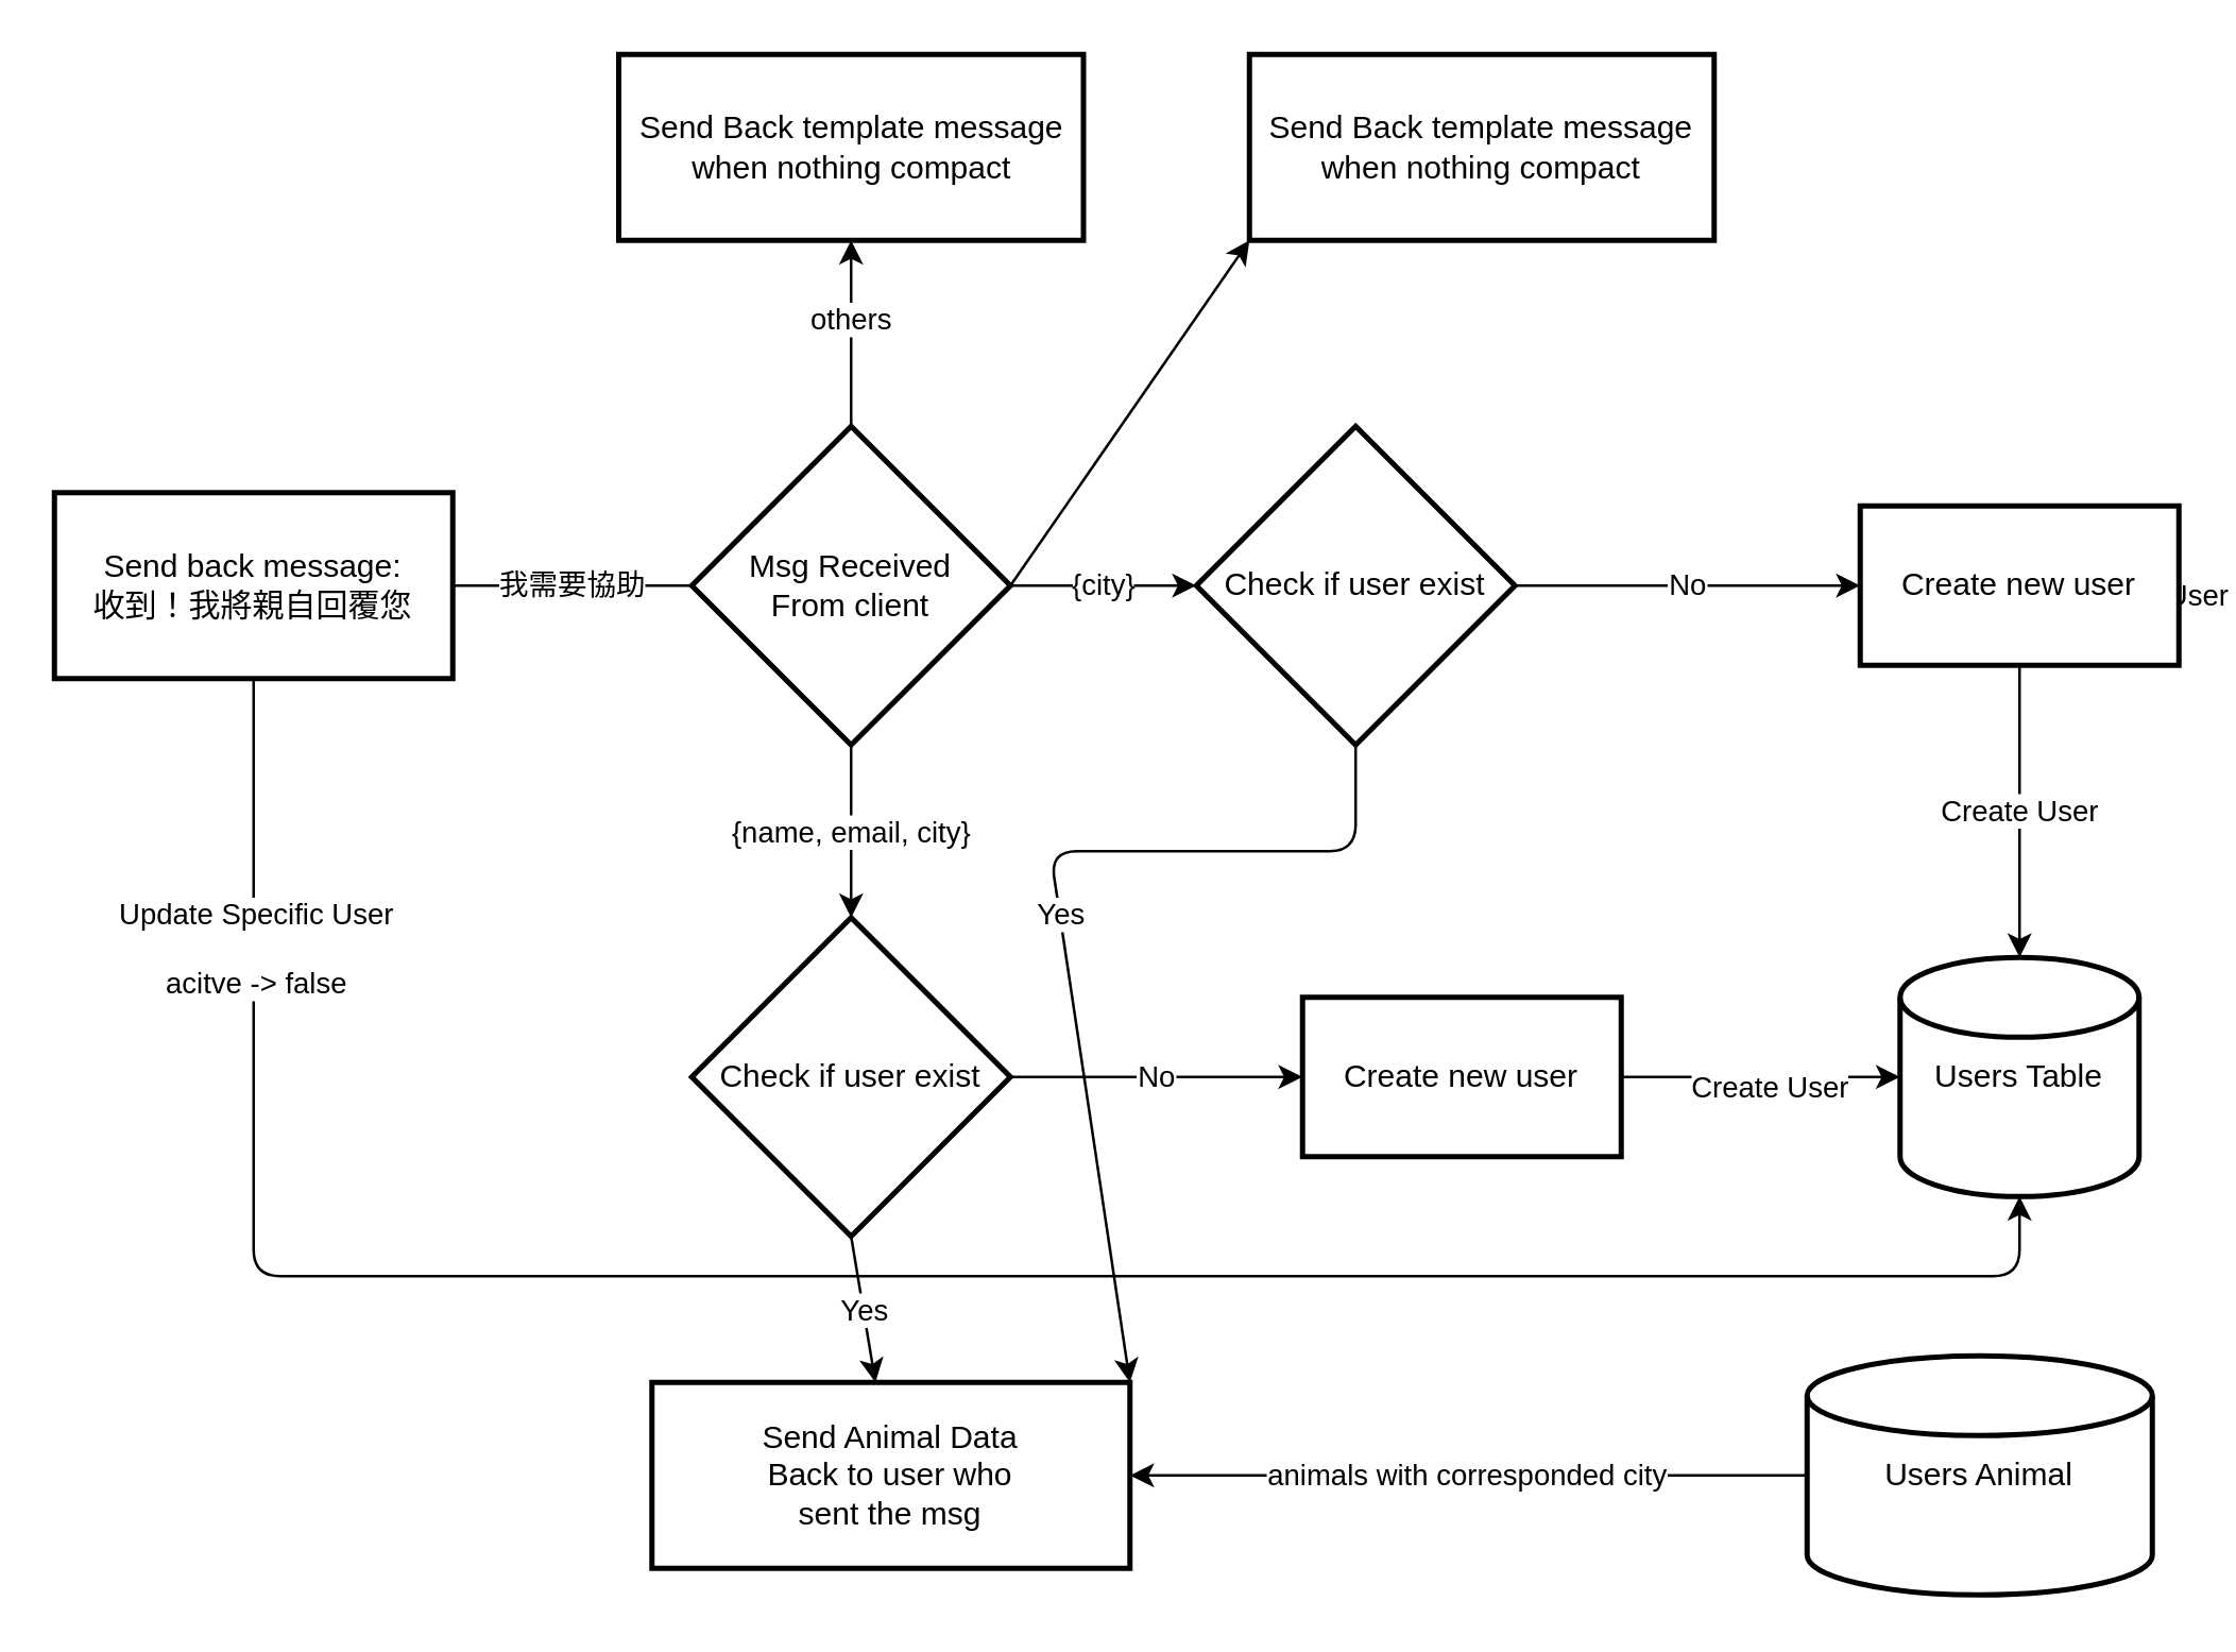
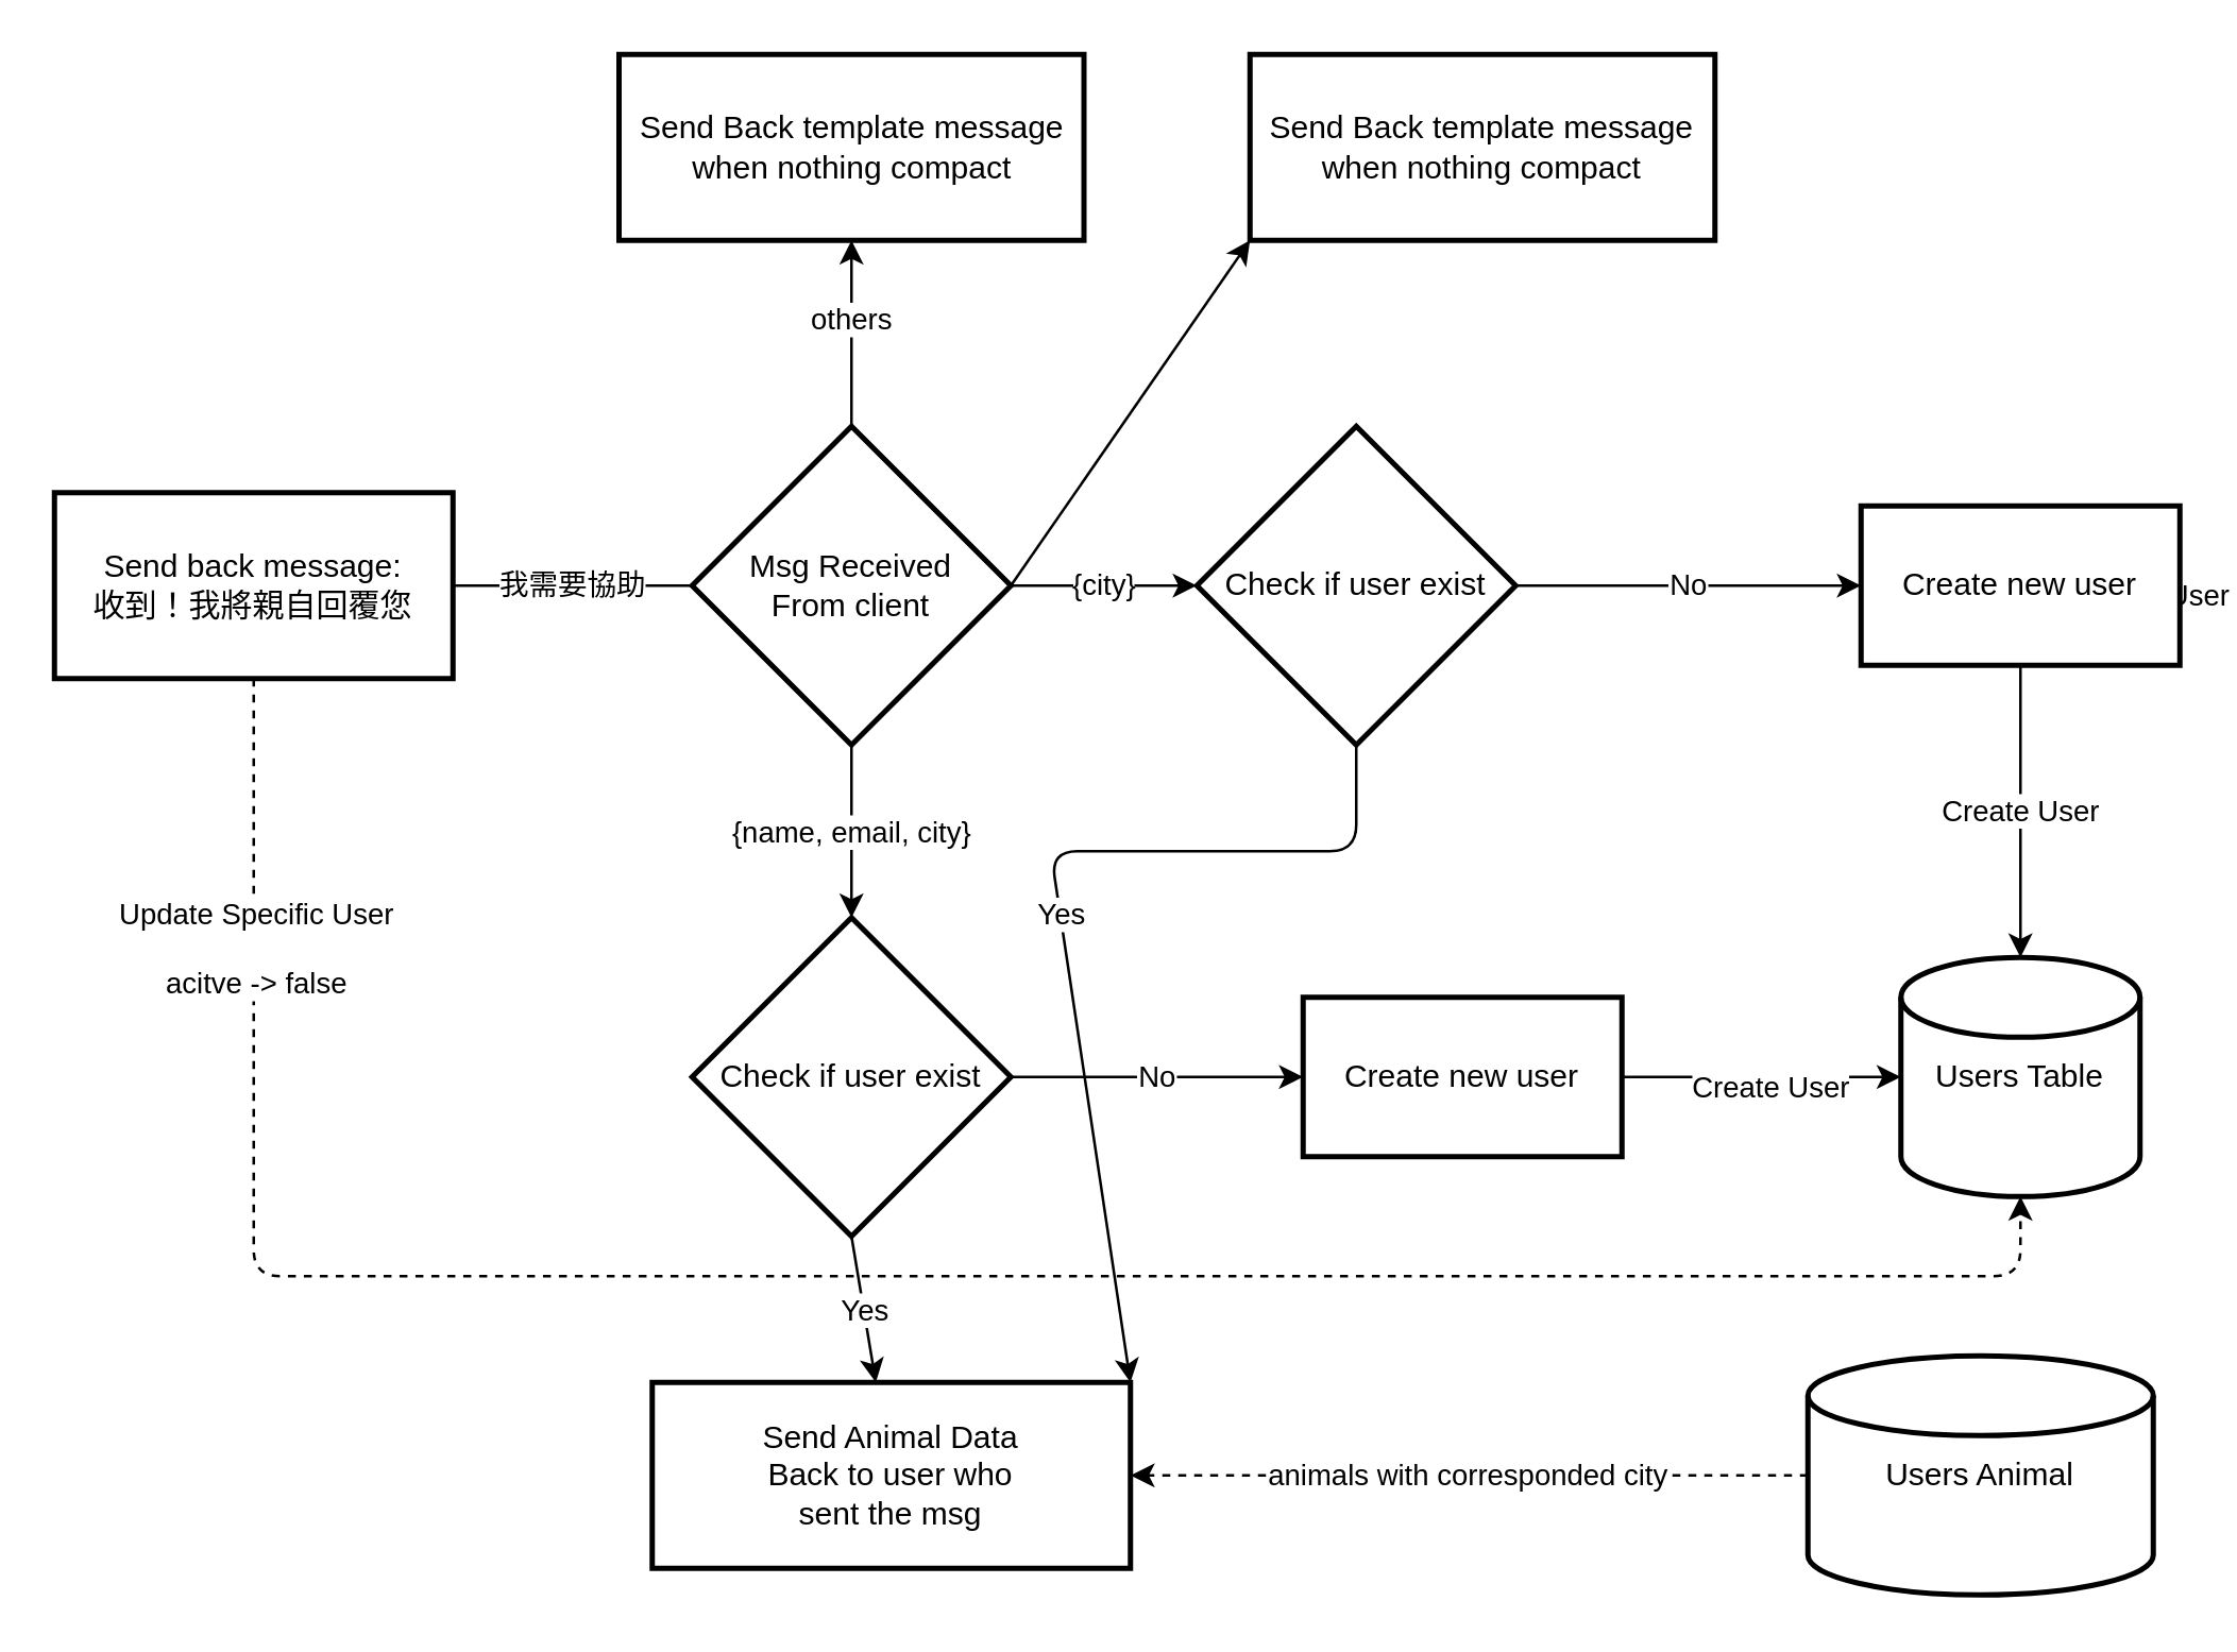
- <mxCell id="24" style="edgeStyle=none;html=1;entryX=0.5;entryY=1;entryDx=0;entryDy=0;entryPerimeter=0;" parent="1" source="26" target="14" edge="1"><mxGeometry relative="1" as="geometry"><mxPoint x="95" y="360" as="targetPoint" /><Array as="points"><mxPoint x="95" y="480" /><mxPoint x="760" y="480" /></Array></mxGeometry></mxCell>
+ <mxCell id="24" style="edgeStyle=none;html=1;entryX=0.5;entryY=1;entryDx=0;entryDy=0;entryPerimeter=0;dashed=1;" parent="1" source="26" target="14" edge="1"><mxGeometry relative="1" as="geometry"><mxPoint x="95" y="360" as="targetPoint" /><Array as="points"><mxPoint x="95" y="480" /><mxPoint x="760" y="480" /></Array></mxGeometry></mxCell>
- <mxCell id="16" value="animals with corresponded city" style="edgeStyle=none;html=1;exitX=0;exitY=0.5;exitDx=0;exitDy=0;exitPerimeter=0;entryX=1;entryY=0.5;entryDx=0;entryDy=0;" parent="1" source="17" target="15" edge="1"><mxGeometry relative="1" as="geometry" /></mxCell>
+ <mxCell id="16" value="animals with corresponded city" style="edgeStyle=none;html=1;exitX=0;exitY=0.5;exitDx=0;exitDy=0;exitPerimeter=0;entryX=1;entryY=0.5;entryDx=0;entryDy=0;dashed=1;" parent="1" source="17" target="15" edge="1"><mxGeometry relative="1" as="geometry" /></mxCell>
